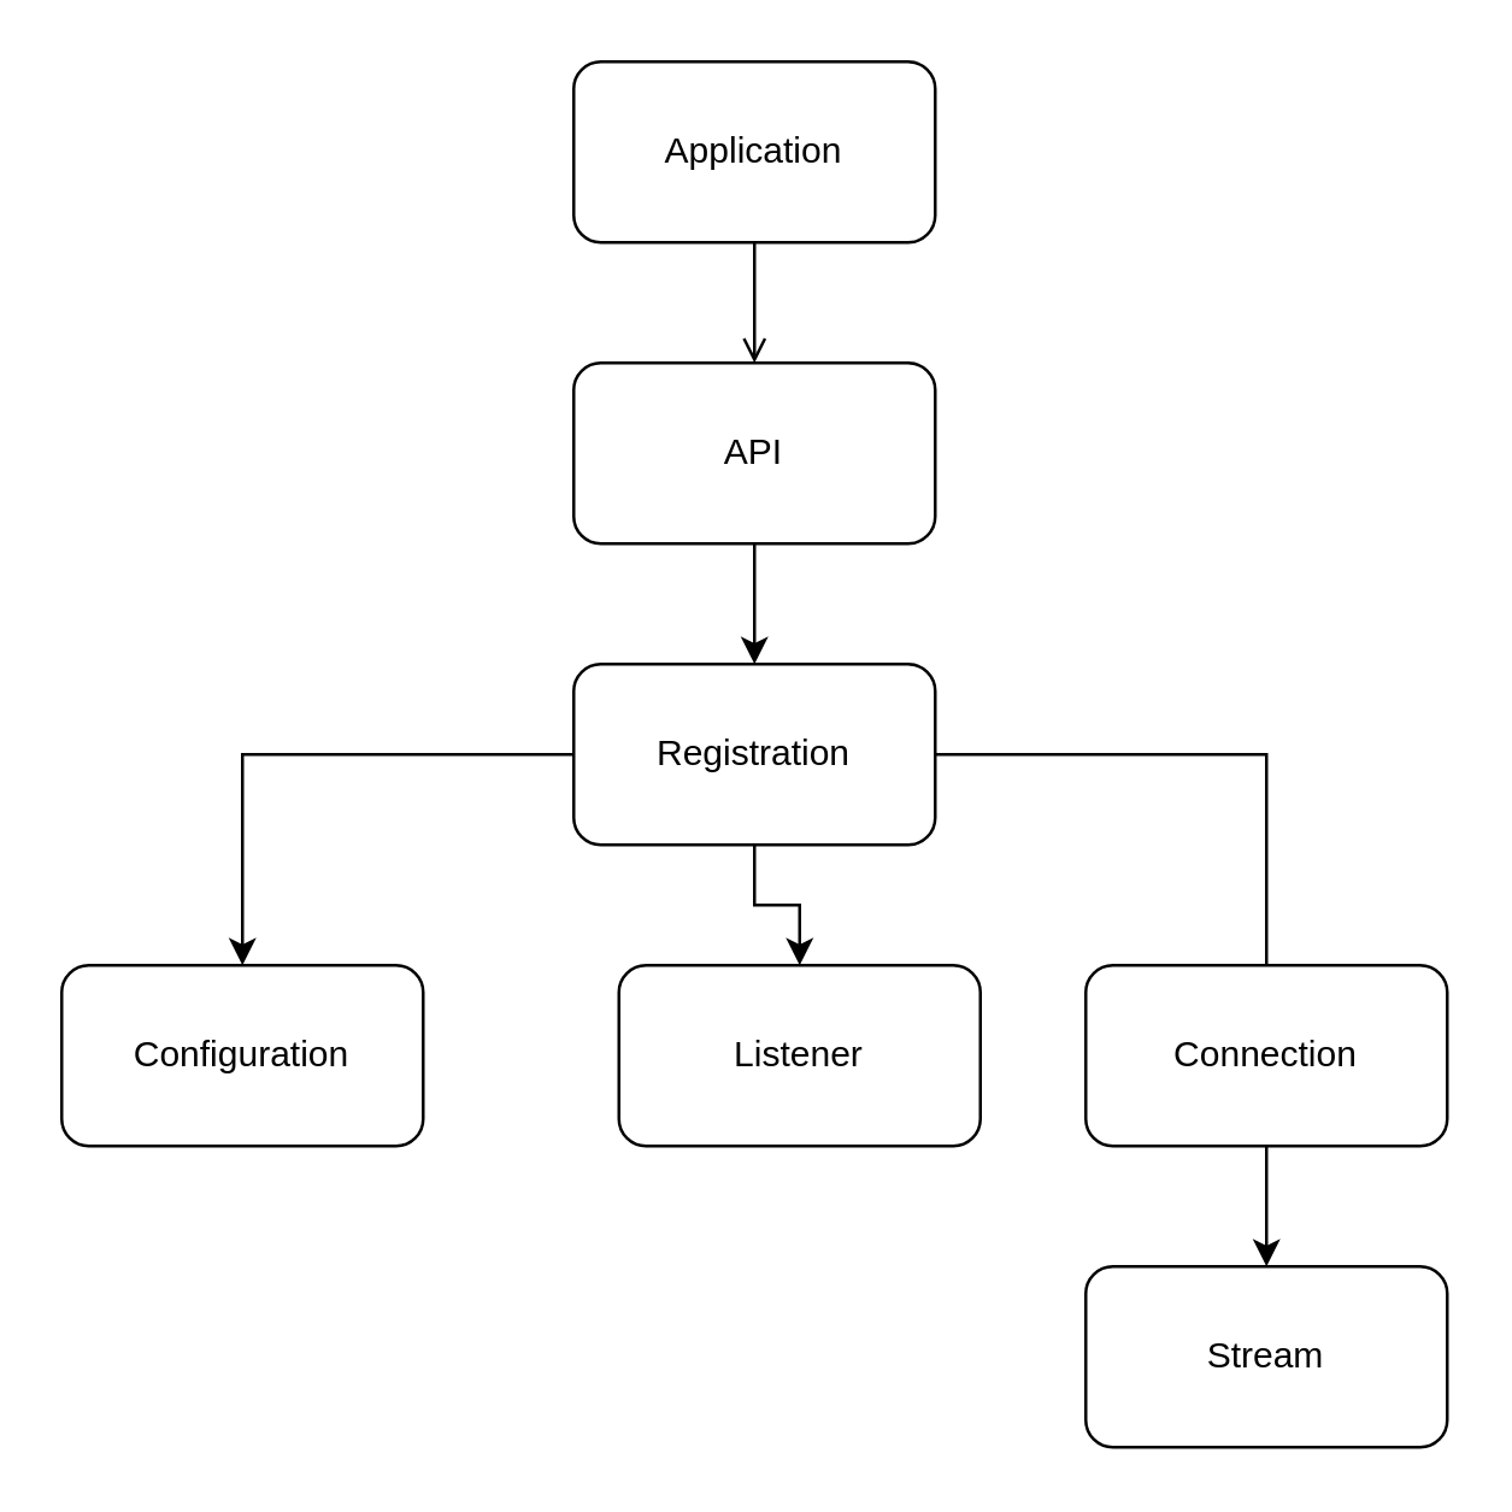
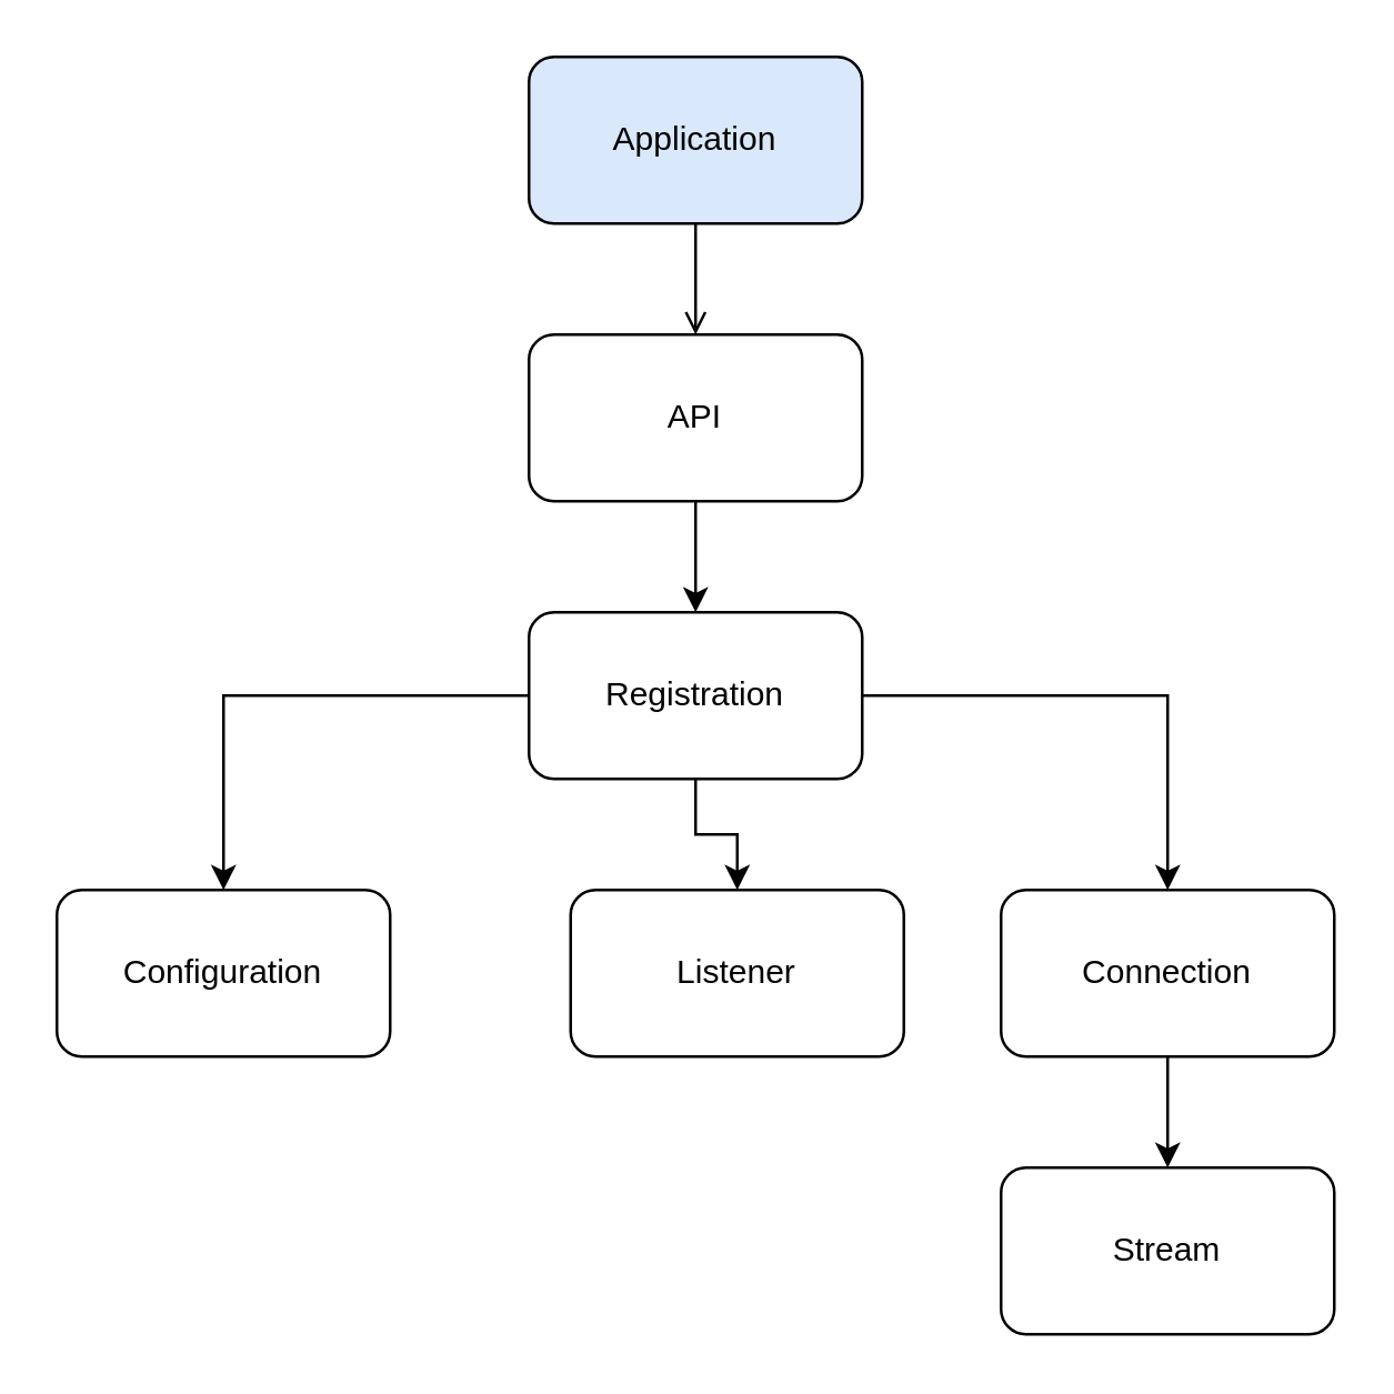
- <mxCell id="3" value="Application" style="rounded=1;whiteSpace=wrap;html=1;" vertex="1" parent="1"><mxGeometry x="190" y="20" width="120" height="60" as="geometry" /></mxCell>
+ <mxCell id="3" value="Application" style="rounded=1;whiteSpace=wrap;html=1;fillColor=#dae8fc;" vertex="1" parent="1"><mxGeometry x="190" y="20" width="120" height="60" as="geometry" /></mxCell>
- <mxCell id="8" style="edgeStyle=orthogonalEdgeStyle;rounded=0;orthogonalLoop=1;jettySize=auto;html=1;exitX=1;exitY=0.5;exitDx=0;exitDy=0;entryX=0.5;entryY=0;entryDx=0;entryDy=0;endArrow=none;" edge="1" parent="1" source="9" target="13"><mxGeometry relative="1" as="geometry" /></mxCell>
+ <mxCell id="8" style="edgeStyle=orthogonalEdgeStyle;rounded=0;orthogonalLoop=1;jettySize=auto;html=1;exitX=1;exitY=0.5;exitDx=0;exitDy=0;entryX=0.5;entryY=0;entryDx=0;entryDy=0;" edge="1" parent="1" source="9" target="13"><mxGeometry relative="1" as="geometry" /></mxCell>
